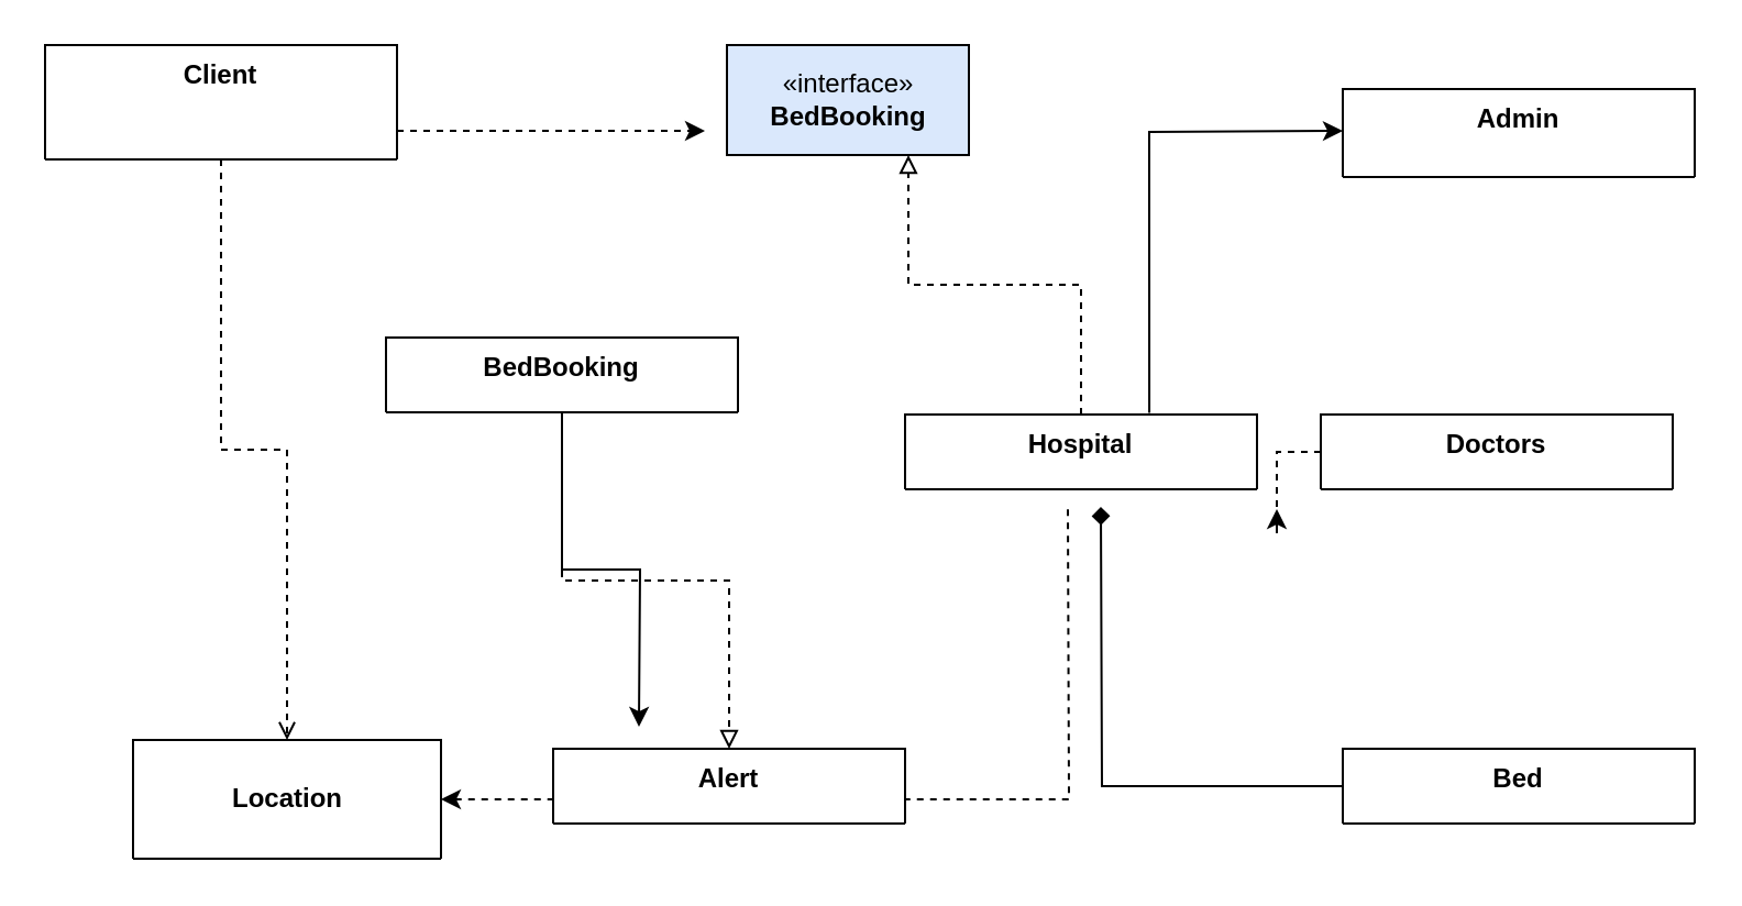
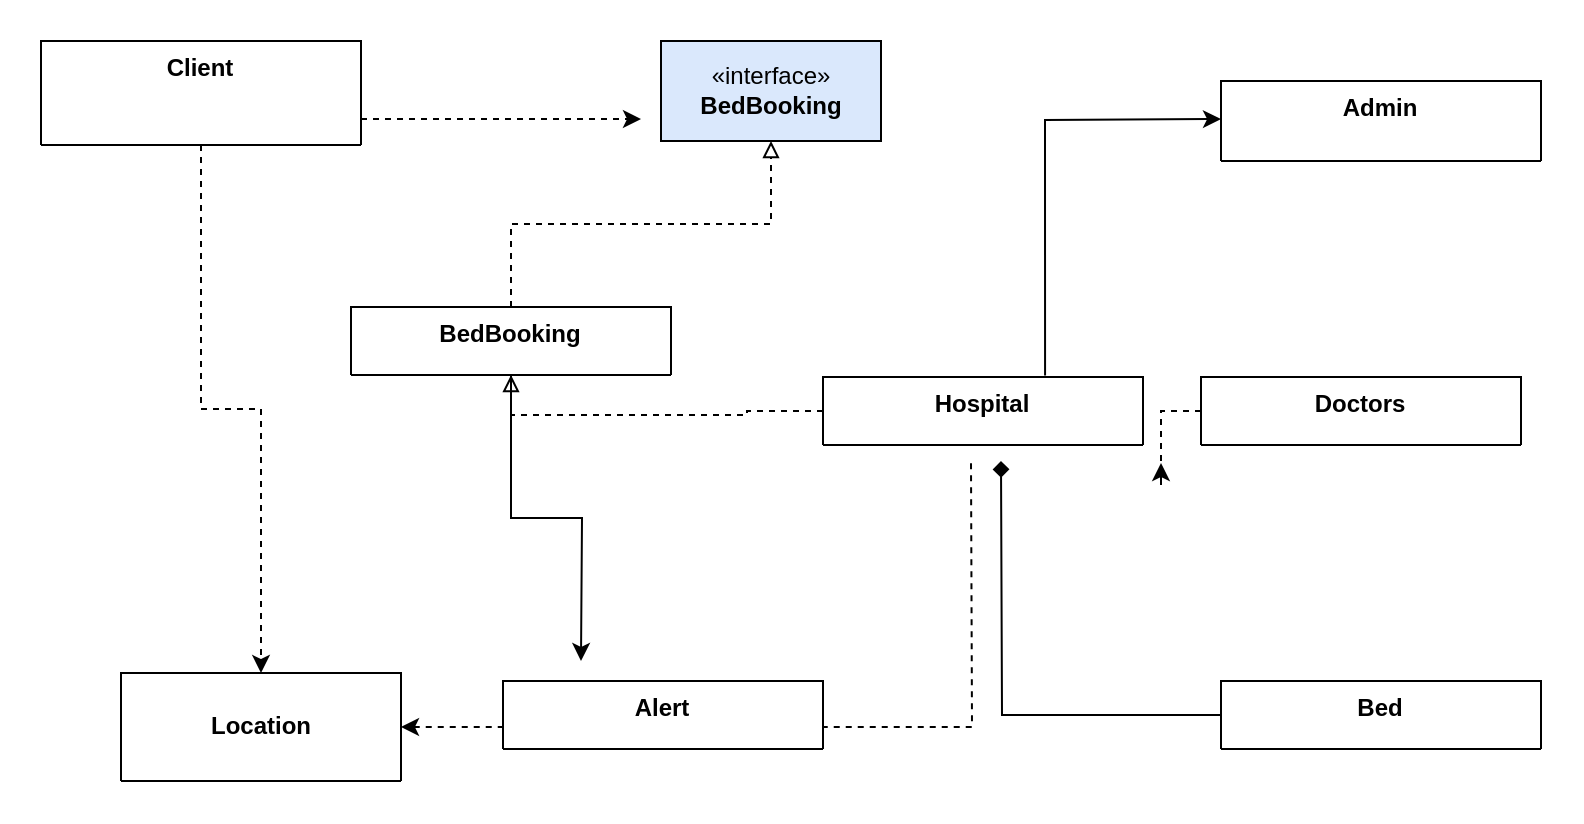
- <mxCell id="8" style="edgeStyle=orthogonalEdgeStyle;rounded=0;orthogonalLoop=1;jettySize=auto;html=1;dashed=1;endArrow=block;endFill=0;entryX=0.75;entryY=1;entryDx=0;entryDy=0;" edge="1" parent="1" source="9" target="7"><mxGeometry relative="1" as="geometry"><mxPoint x="410" y="110" as="targetPoint" /></mxGeometry></mxCell>
+ <mxCell id="8" style="edgeStyle=orthogonalEdgeStyle;rounded=0;orthogonalLoop=1;jettySize=auto;html=1;dashed=1;endArrow=block;endFill=0;" edge="1" parent="1" source="9" target="6"><mxGeometry relative="1" as="geometry"><mxPoint x="410" y="110" as="targetPoint" /></mxGeometry></mxCell>
- <mxCell id="4" style="edgeStyle=orthogonalEdgeStyle;rounded=0;orthogonalLoop=1;jettySize=auto;html=1;dashed=1;endArrow=block;endFill=0;" edge="1" parent="1" source="6" target="16"><mxGeometry relative="1" as="geometry" /></mxCell>
+ <mxCell id="4" style="edgeStyle=orthogonalEdgeStyle;rounded=0;orthogonalLoop=1;jettySize=auto;html=1;entryX=0.5;entryY=1;entryDx=0;entryDy=0;dashed=1;endArrow=block;endFill=0;" edge="1" parent="1" source="6" target="7"><mxGeometry relative="1" as="geometry" /></mxCell>
- <mxCell id="2" style="edgeStyle=orthogonalEdgeStyle;rounded=0;orthogonalLoop=1;jettySize=auto;html=1;endArrow=open;endFill=1;entryX=0.5;entryY=0;entryDx=0;entryDy=0;dashed=1;" edge="1" parent="1" source="3" target="11"><mxGeometry relative="1" as="geometry"><mxPoint x="100" y="180" as="targetPoint" /></mxGeometry></mxCell>
+ <mxCell id="2" style="edgeStyle=orthogonalEdgeStyle;rounded=0;orthogonalLoop=1;jettySize=auto;html=1;endArrow=classic;endFill=1;entryX=0.5;entryY=0;entryDx=0;entryDy=0;dashed=1;" edge="1" parent="1" source="3" target="11"><mxGeometry relative="1" as="geometry"><mxPoint x="100" y="180" as="targetPoint" /></mxGeometry></mxCell>
